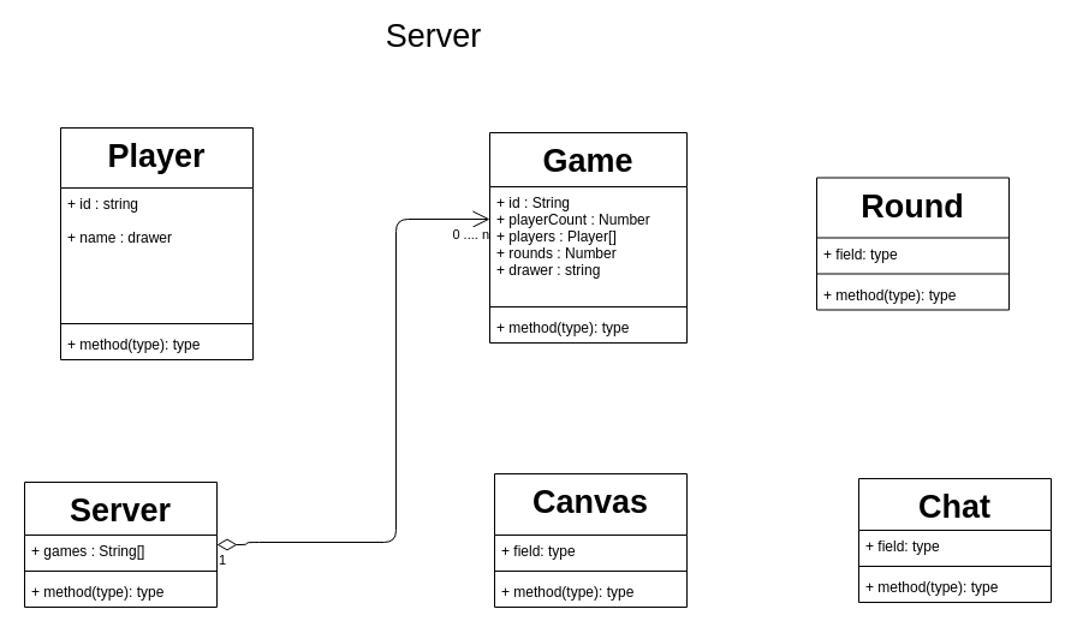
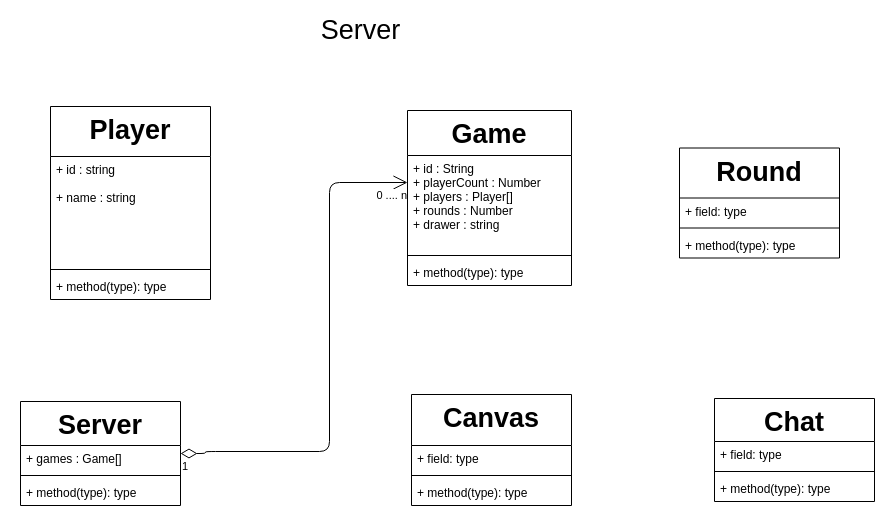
- <mxCell id="4" value="+ id : string &#10;&#10;+ name : drawer&#10;" style="text;strokeColor=none;fillColor=none;align=left;verticalAlign=top;spacingLeft=4;spacingRight=4;overflow=hidden;rotatable=0;points=[[0,0.5],[1,0.5]];portConstraint=eastwest;" vertex="1" parent="3"><mxGeometry y="50" width="160" height="109" as="geometry" /></mxCell>
+ <mxCell id="4" value="+ id : string &#10;&#10;+ name : string&#10;" style="text;strokeColor=none;fillColor=none;align=left;verticalAlign=top;spacingLeft=4;spacingRight=4;overflow=hidden;rotatable=0;points=[[0,0.5],[1,0.5]];portConstraint=eastwest;" vertex="1" parent="3"><mxGeometry y="50" width="160" height="109" as="geometry" /></mxCell>
- <mxCell id="24" value="+ games : String[]" style="text;strokeColor=none;fillColor=none;align=left;verticalAlign=top;spacingLeft=4;spacingRight=4;overflow=hidden;rotatable=0;points=[[0,0.5],[1,0.5]];portConstraint=eastwest;" vertex="1" parent="23"><mxGeometry y="44" width="160" height="26" as="geometry" /></mxCell>
+ <mxCell id="24" value="+ games : Game[]" style="text;strokeColor=none;fillColor=none;align=left;verticalAlign=top;spacingLeft=4;spacingRight=4;overflow=hidden;rotatable=0;points=[[0,0.5],[1,0.5]];portConstraint=eastwest;" vertex="1" parent="23"><mxGeometry y="44" width="160" height="26" as="geometry" /></mxCell>
